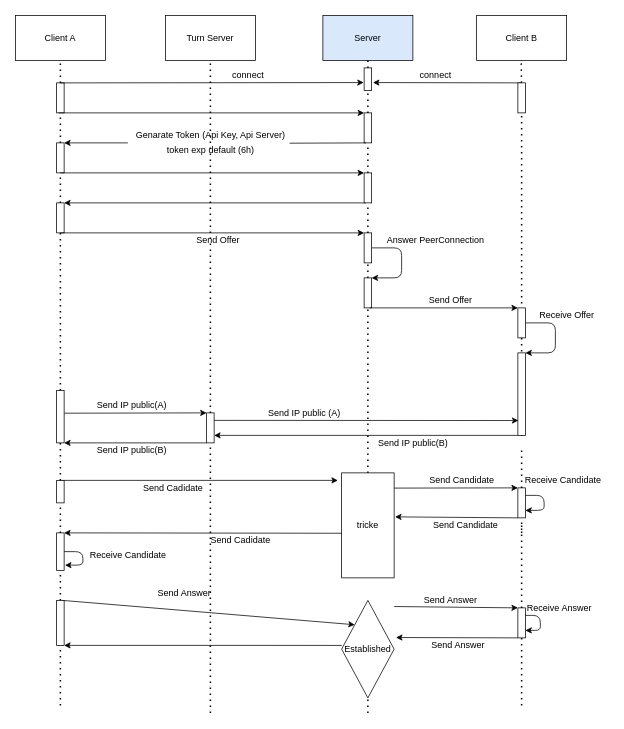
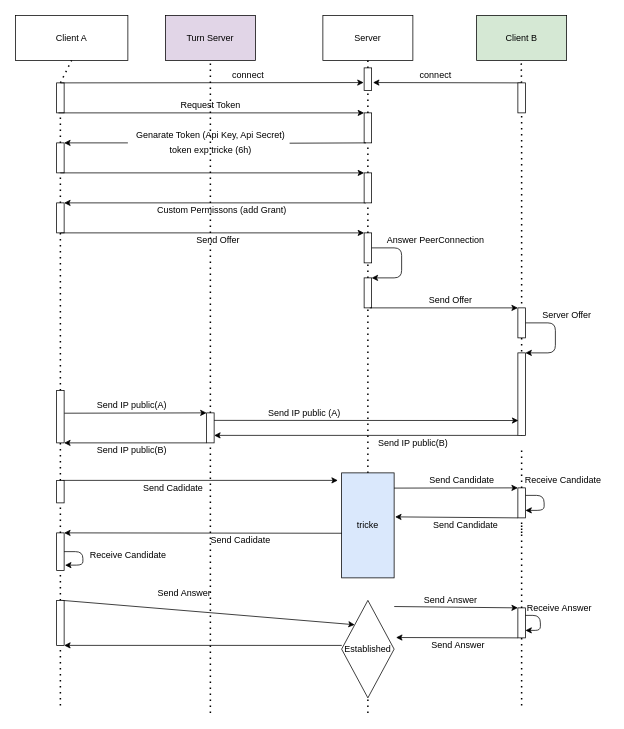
- <mxCell id="2" value="Client A" style="rounded=0;whiteSpace=wrap;html=1;" parent="1" vertex="1"><mxGeometry x="20" y="20" width="120" height="60" as="geometry" /></mxCell>
+ <mxCell id="2" value="Client A" style="rounded=0;whiteSpace=wrap;html=1;" parent="1" vertex="1"><mxGeometry x="20" y="20" width="150" height="60" as="geometry" /></mxCell>
- <mxCell id="44" value="Turn Server" style="rounded=0;whiteSpace=wrap;html=1;" vertex="1" parent="1"><mxGeometry x="220" y="20" width="120" height="60" as="geometry" /></mxCell>
+ <mxCell id="44" value="Turn Server" style="rounded=0;whiteSpace=wrap;html=1;fillColor=#e1d5e7;" vertex="1" parent="1"><mxGeometry x="220" y="20" width="120" height="60" as="geometry" /></mxCell>
- <mxCell id="3" value="Server" style="rounded=0;whiteSpace=wrap;html=1;fillColor=#dae8fc;" parent="1" vertex="1"><mxGeometry x="430" y="20" width="120" height="60" as="geometry" /></mxCell>
+ <mxCell id="3" value="Server" style="rounded=0;whiteSpace=wrap;html=1;" parent="1" vertex="1"><mxGeometry x="430" y="20" width="120" height="60" as="geometry" /></mxCell>
- <mxCell id="4" value="Client B" style="rounded=0;whiteSpace=wrap;html=1;" parent="1" vertex="1"><mxGeometry x="635" y="20" width="120" height="60" as="geometry" /></mxCell>
+ <mxCell id="4" value="Client B" style="rounded=0;whiteSpace=wrap;html=1;fillColor=#d5e8d4;" parent="1" vertex="1"><mxGeometry x="635" y="20" width="120" height="60" as="geometry" /></mxCell>
+ <mxCell id="65" value="Request Token" style="text;html=1;align=center;verticalAlign=middle;resizable=0;points=[];autosize=1;strokeColor=none;fillColor=none;" vertex="1" parent="1"><mxGeometry x="230" y="130" width="100" height="20" as="geometry" /></mxCell>
- <mxCell id="69" value="Genarate Token (Api Key, Api Server)" style="text;html=1;align=center;verticalAlign=middle;resizable=0;points=[];autosize=1;strokeColor=none;fillColor=none;" vertex="1" parent="1"><mxGeometry x="175" y="170" width="210" height="20" as="geometry" /></mxCell>
+ <mxCell id="69" value="Genarate Token (Api Key, Api Secret)" style="text;html=1;align=center;verticalAlign=middle;resizable=0;points=[];autosize=1;strokeColor=none;fillColor=none;" vertex="1" parent="1"><mxGeometry x="175" y="170" width="210" height="20" as="geometry" /></mxCell>
- <mxCell id="66" value="token exp default (6h)" style="text;html=1;align=center;verticalAlign=middle;resizable=0;points=[];autosize=1;strokeColor=none;fillColor=none;" vertex="1" parent="1"><mxGeometry x="215" y="190" width="130" height="20" as="geometry" /></mxCell>
+ <mxCell id="66" value="token exp tricke (6h)" style="text;html=1;align=center;verticalAlign=middle;resizable=0;points=[];autosize=1;strokeColor=none;fillColor=none;" vertex="1" parent="1"><mxGeometry x="215" y="190" width="130" height="20" as="geometry" /></mxCell>
+ <mxCell id="58" value="Custom Permissons (add Grant)" style="text;html=1;align=center;verticalAlign=middle;resizable=0;points=[];autosize=1;strokeColor=none;fillColor=none;" vertex="1" parent="1"><mxGeometry x="200" y="270" width="190" height="20" as="geometry" /></mxCell>
- <mxCell id="17" value="Receive Offer" style="text;html=1;align=center;verticalAlign=middle;resizable=0;points=[];autosize=1;strokeColor=none;fillColor=none;" parent="1" vertex="1"><mxGeometry x="710" y="410" width="90" height="20" as="geometry" /></mxCell>
+ <mxCell id="17" value="Server Offer" style="text;html=1;align=center;verticalAlign=middle;resizable=0;points=[];autosize=1;strokeColor=none;fillColor=none;" parent="1" vertex="1"><mxGeometry x="710" y="410" width="90" height="20" as="geometry" /></mxCell>
- <mxCell id="20" value="tricke" style="rounded=0;whiteSpace=wrap;html=1;" parent="1" vertex="1"><mxGeometry x="455" y="630" width="70" height="140" as="geometry" /></mxCell>
+ <mxCell id="20" value="tricke" style="rounded=0;whiteSpace=wrap;html=1;fillColor=#dae8fc;" parent="1" vertex="1"><mxGeometry x="455" y="630" width="70" height="140" as="geometry" /></mxCell>
